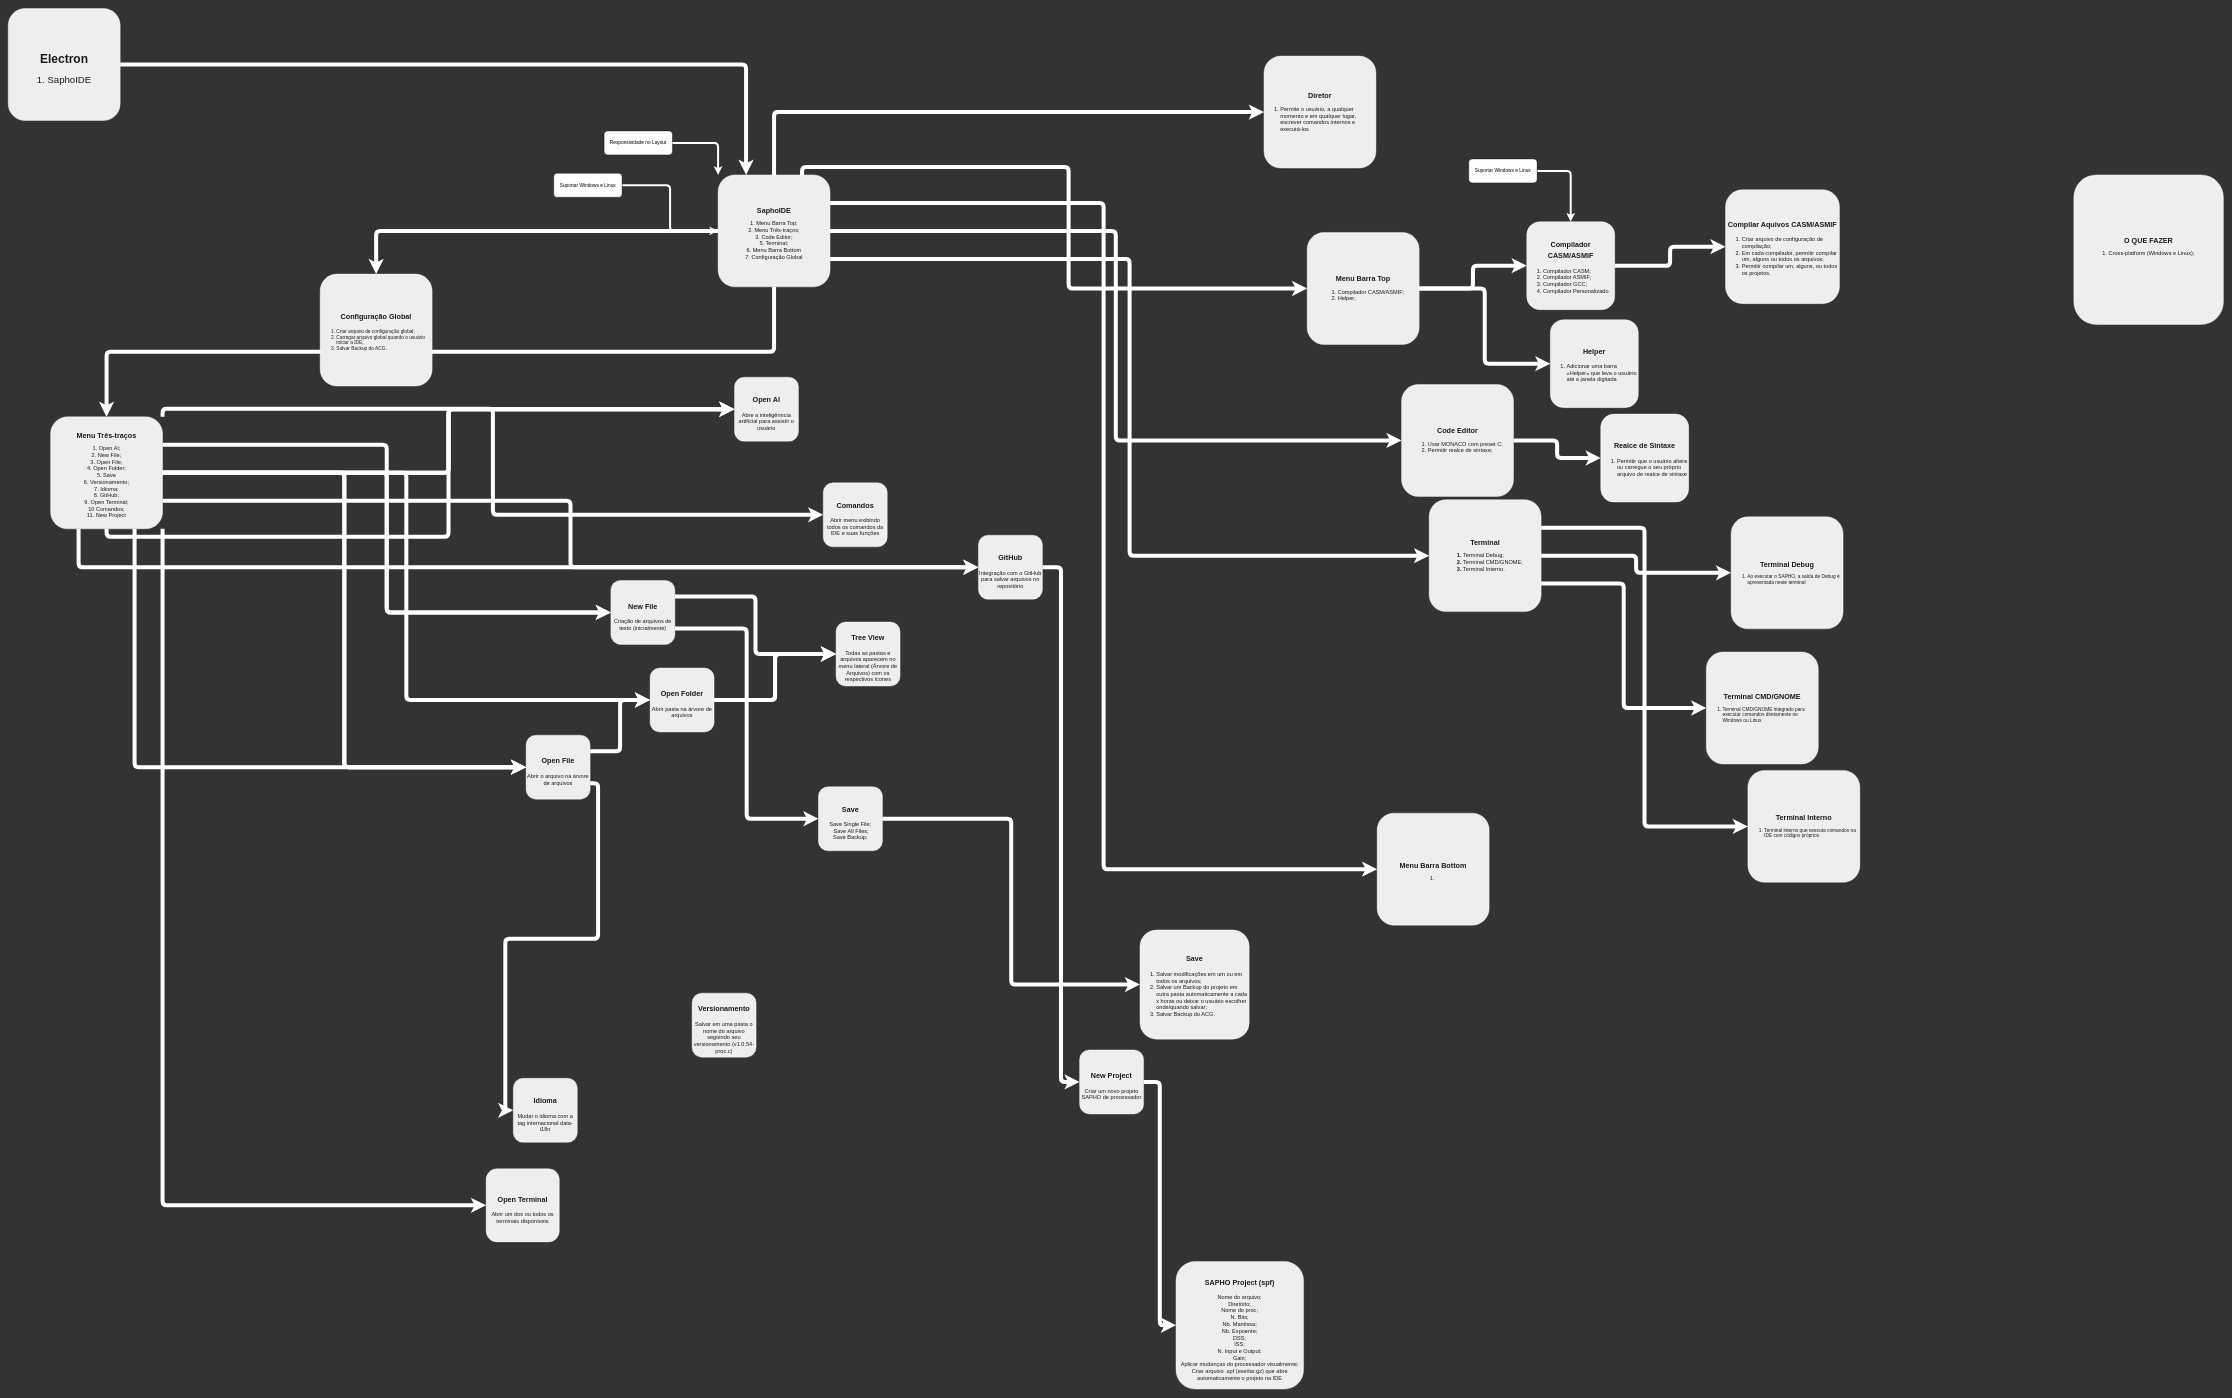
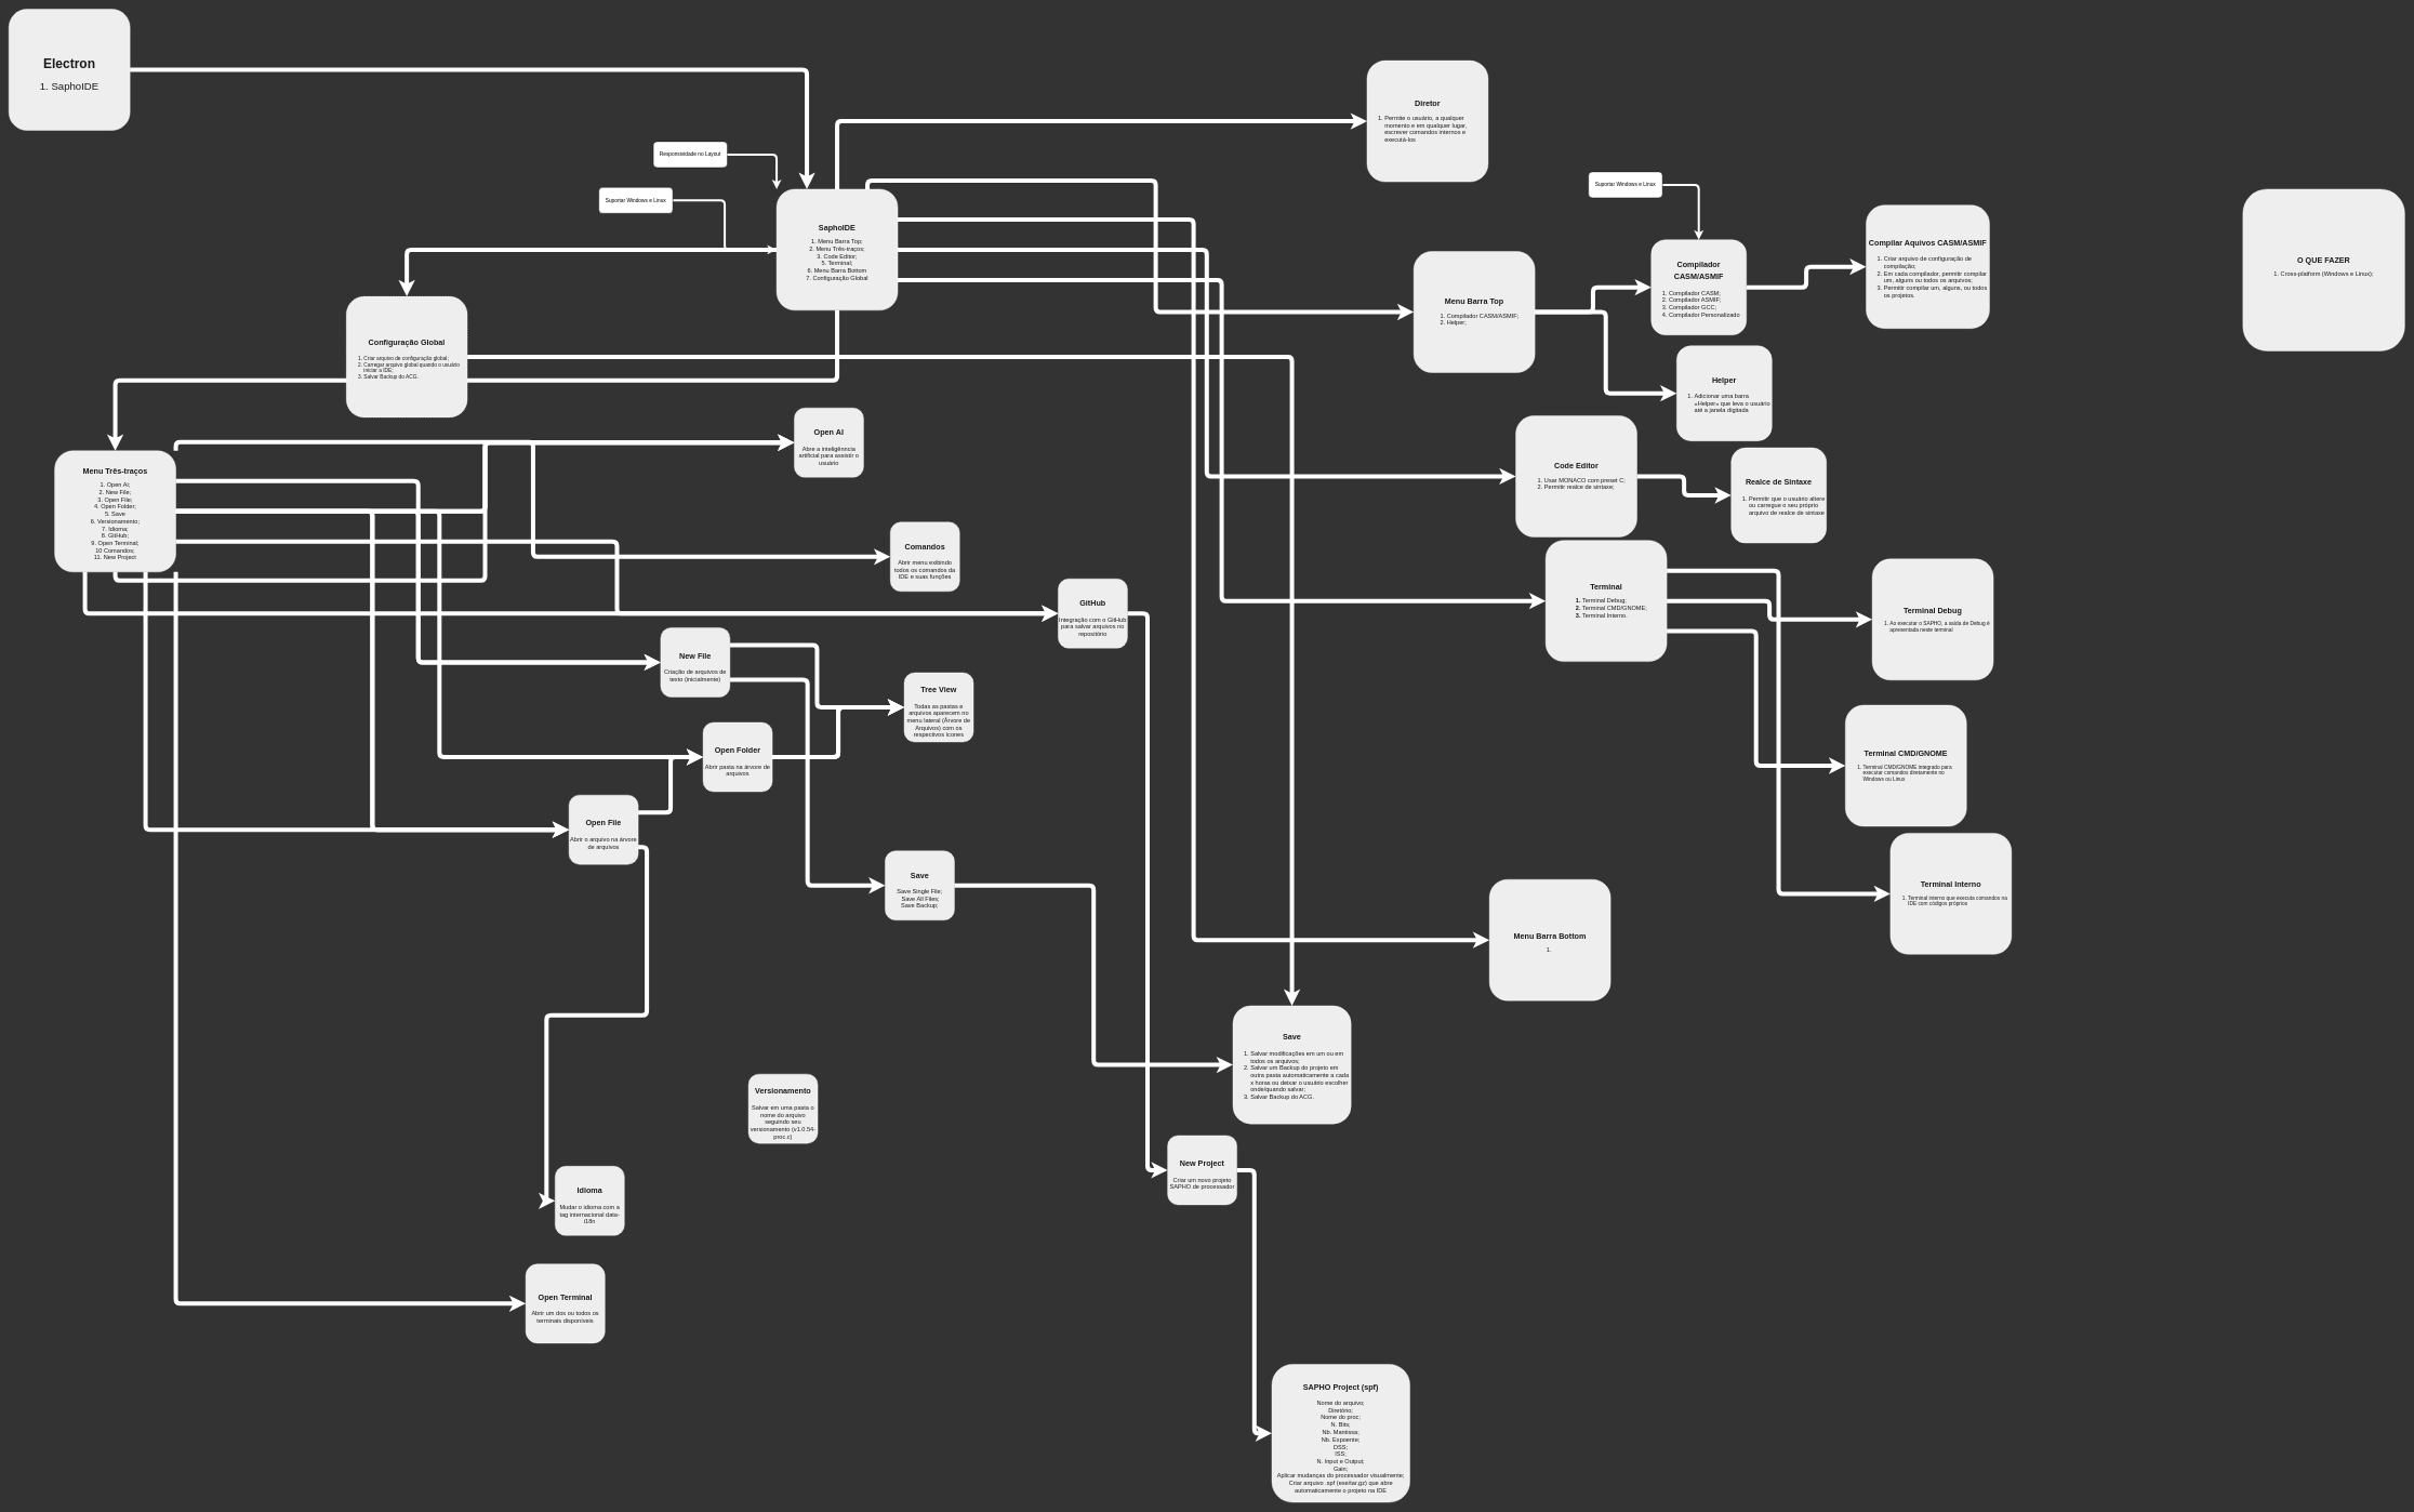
- <mxCell id="72" value="&lt;h1 style=&quot;&quot;&gt;&lt;span style=&quot;text-align: left; background-color: initial; font-size: 18px;&quot;&gt;Configuração Global&lt;/span&gt;&lt;/h1&gt;&lt;div style=&quot;text-align: left;&quot;&gt;&lt;ol&gt;&lt;li&gt;Criar arquivo de configuração global;&lt;/li&gt;&lt;li&gt;Carregar arquivo global quando o usuário iniciar a IDE;&lt;/li&gt;&lt;li&gt;Salvar Backup do ACG.&lt;/li&gt;&lt;/ol&gt;&lt;/div&gt;" style="whiteSpace=wrap;html=1;aspect=fixed;align=center;fillColor=#EEEEEE;strokeColor=#FFFFFF;labelBackgroundColor=none;fontColor=#1A1A1A;rounded=1;" vertex="1" parent="1"><mxGeometry x="800" y="684" width="280" height="280" as="geometry" /></mxCell>
+ <mxCell id="72" value="&lt;h1 style=&quot;&quot;&gt;&lt;span style=&quot;text-align: left; background-color: initial; font-size: 18px;&quot;&gt;Configuração Global&lt;/span&gt;&lt;/h1&gt;&lt;div style=&quot;text-align: left;&quot;&gt;&lt;ol&gt;&lt;li&gt;Criar arquivo de configuração global;&lt;/li&gt;&lt;li&gt;Carregar arquivo global quando o usuário iniciar a IDE;&lt;/li&gt;&lt;li&gt;Salvar Backup do ACG.&lt;/li&gt;&lt;/ol&gt;&lt;/div&gt;" style="whiteSpace=wrap;html=1;aspect=fixed;align=center;fillColor=#EEEEEE;strokeColor=#FFFFFF;labelBackgroundColor=none;fontColor=#1A1A1A;rounded=1;dashed=1;" vertex="1" parent="1"><mxGeometry x="800" y="684" width="280" height="280" as="geometry" /></mxCell>
+ <mxCell id="76" style="edgeStyle=orthogonalEdgeStyle;rounded=1;orthogonalLoop=1;jettySize=auto;html=1;exitX=1;exitY=0.5;exitDx=0;exitDy=0;strokeColor=#FFFFFF;strokeWidth=10;labelBackgroundColor=none;fontColor=default;entryX=0.5;entryY=0;entryDx=0;entryDy=0;" edge="1" parent="1" source="72" target="27"><mxGeometry relative="1" as="geometry"><mxPoint x="2085" y="516" as="sourcePoint" /><mxPoint x="3453" y="2182" as="targetPoint" /></mxGeometry></mxCell>
